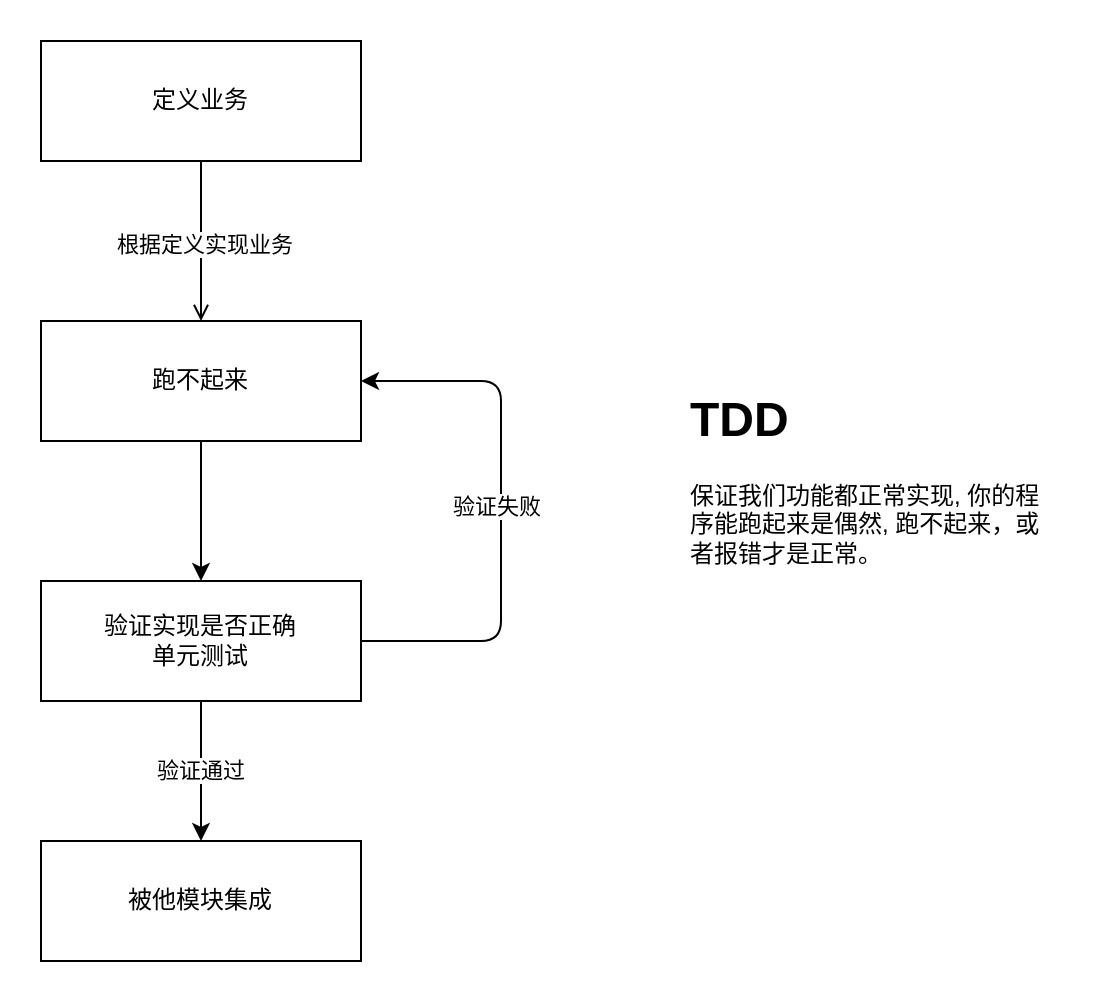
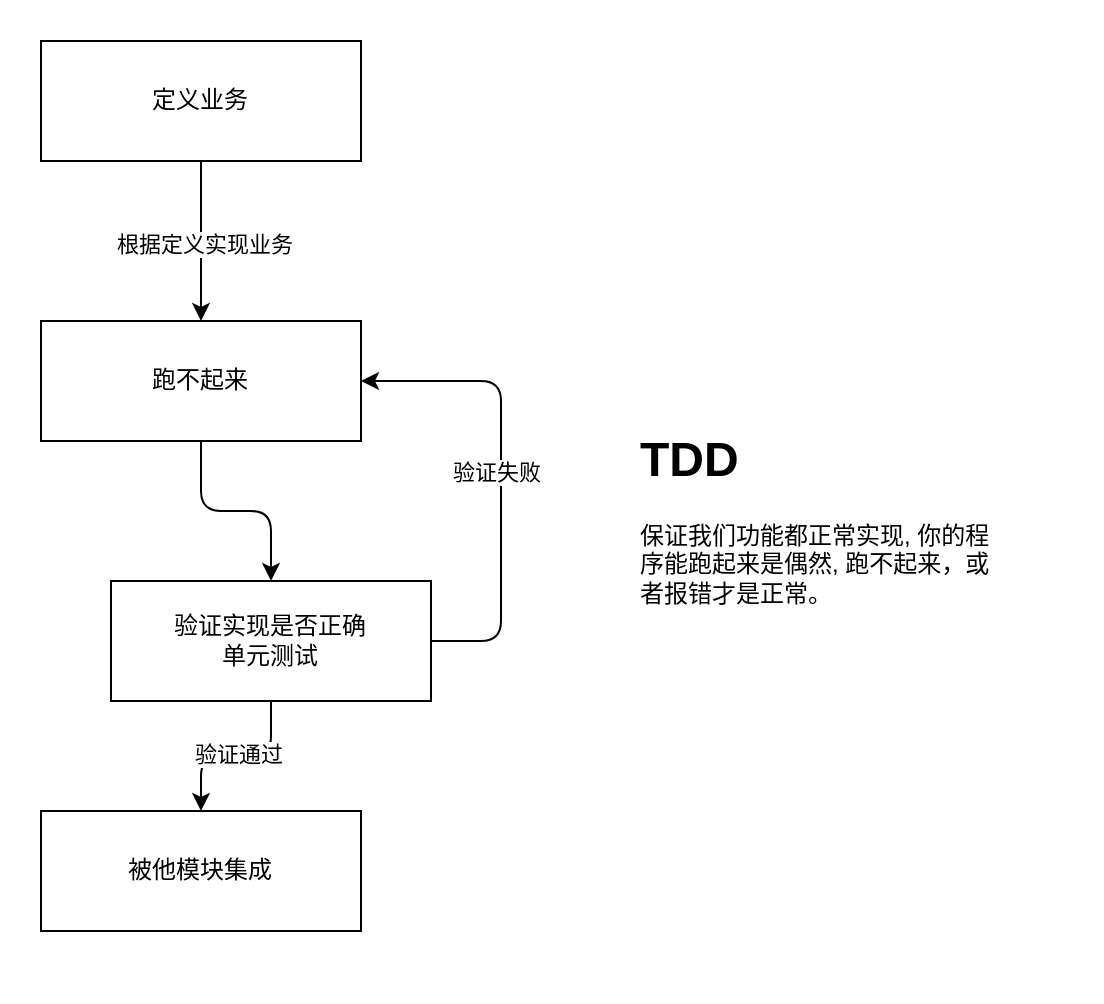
- <mxCell id="2" style="edgeStyle=orthogonalEdgeStyle;html=1;exitX=0.5;exitY=1;exitDx=0;exitDy=0;entryX=0.5;entryY=0;entryDx=0;entryDy=0;endArrow=open;" edge="1" parent="1" source="4" target="7"><mxGeometry relative="1" as="geometry" /></mxCell>
+ <mxCell id="2" style="edgeStyle=orthogonalEdgeStyle;html=1;exitX=0.5;exitY=1;exitDx=0;exitDy=0;entryX=0.5;entryY=0;entryDx=0;entryDy=0;" edge="1" parent="1" source="4" target="7"><mxGeometry relative="1" as="geometry" /></mxCell>
- <mxCell id="5" value="&lt;h1&gt;TDD&lt;/h1&gt;&lt;p&gt;保证我们功能都正常实现, 你的程序能跑起来是偶然, 跑不起来，或者报错才是正常。&lt;/p&gt;" style="text;html=1;strokeColor=none;fillColor=none;spacing=5;spacingTop=-20;whiteSpace=wrap;overflow=hidden;rounded=0;" vertex="1" parent="1"><mxGeometry x="340" y="190" width="190" height="120" as="geometry" /></mxCell>
+ <mxCell id="5" value="&lt;h1&gt;TDD&lt;/h1&gt;&lt;p&gt;保证我们功能都正常实现, 你的程序能跑起来是偶然, 跑不起来，或者报错才是正常。&lt;/p&gt;" style="text;html=1;strokeColor=none;fillColor=none;spacing=5;spacingTop=-20;whiteSpace=wrap;overflow=hidden;rounded=0;" vertex="1" parent="1"><mxGeometry x="315" y="210" width="190" height="120" as="geometry" /></mxCell>
- <mxCell id="12" value="验证实现是否正确&lt;br&gt;单元测试" style="rounded=0;whiteSpace=wrap;html=1;" vertex="1" parent="1"><mxGeometry x="20" y="290" width="160" height="60" as="geometry" /></mxCell>
+ <mxCell id="12" value="验证实现是否正确&lt;br&gt;单元测试" style="rounded=0;whiteSpace=wrap;html=1;" vertex="1" parent="1"><mxGeometry x="55" y="290" width="160" height="60" as="geometry" /></mxCell>
- <mxCell id="13" value="被他模块集成" style="rounded=0;whiteSpace=wrap;html=1;" vertex="1" parent="1"><mxGeometry x="20" y="420" width="160" height="60" as="geometry" /></mxCell>
+ <mxCell id="13" value="被他模块集成" style="rounded=0;whiteSpace=wrap;html=1;" vertex="1" parent="1"><mxGeometry x="20" y="405" width="160" height="60" as="geometry" /></mxCell>
